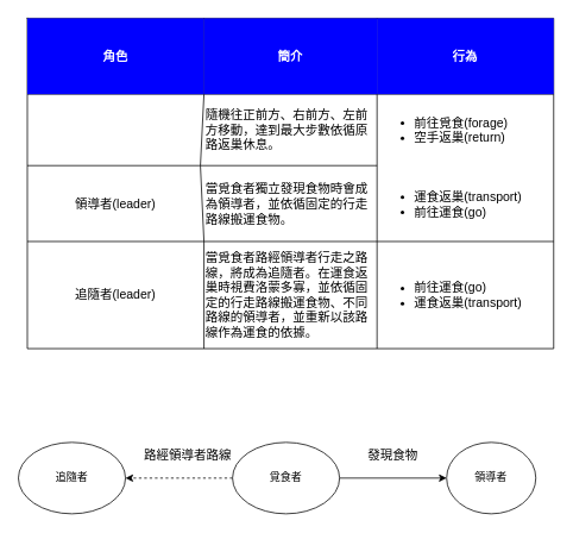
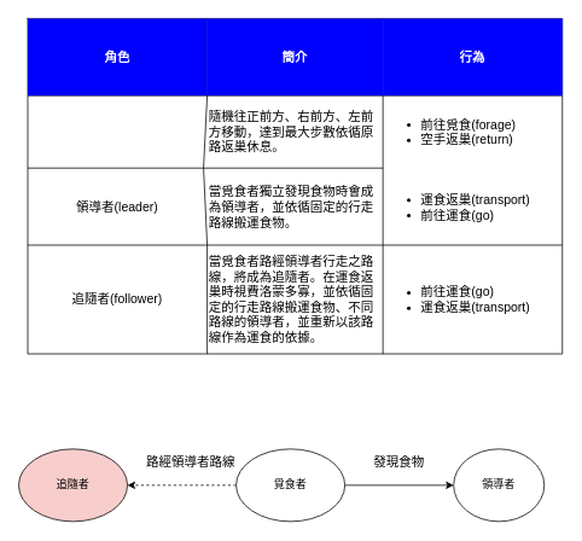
- <mxCell id="15" value="追隨者(leader)" style="shape=partialRectangle;html=1;whiteSpace=wrap;connectable=0;overflow=hidden;fillColor=none;top=0;left=0;bottom=0;right=0;fontSize=14;" parent="14" vertex="1"><mxGeometry width="198" height="120" as="geometry" /></mxCell>
+ <mxCell id="15" value="追隨者(follower)" style="shape=partialRectangle;html=1;whiteSpace=wrap;connectable=0;overflow=hidden;fillColor=none;top=0;left=0;bottom=0;right=0;fontSize=14;" parent="14" vertex="1"><mxGeometry width="198" height="120" as="geometry" /></mxCell>
- <mxCell id="22" value="追隨者" style="ellipse;whiteSpace=wrap;html=1;" parent="1" vertex="1"><mxGeometry x="20" y="495" width="120" height="80" as="geometry" /></mxCell>
+ <mxCell id="22" value="追隨者" style="ellipse;whiteSpace=wrap;html=1;fillColor=#f8cecc;" parent="1" vertex="1"><mxGeometry x="20" y="495" width="120" height="80" as="geometry" /></mxCell>
